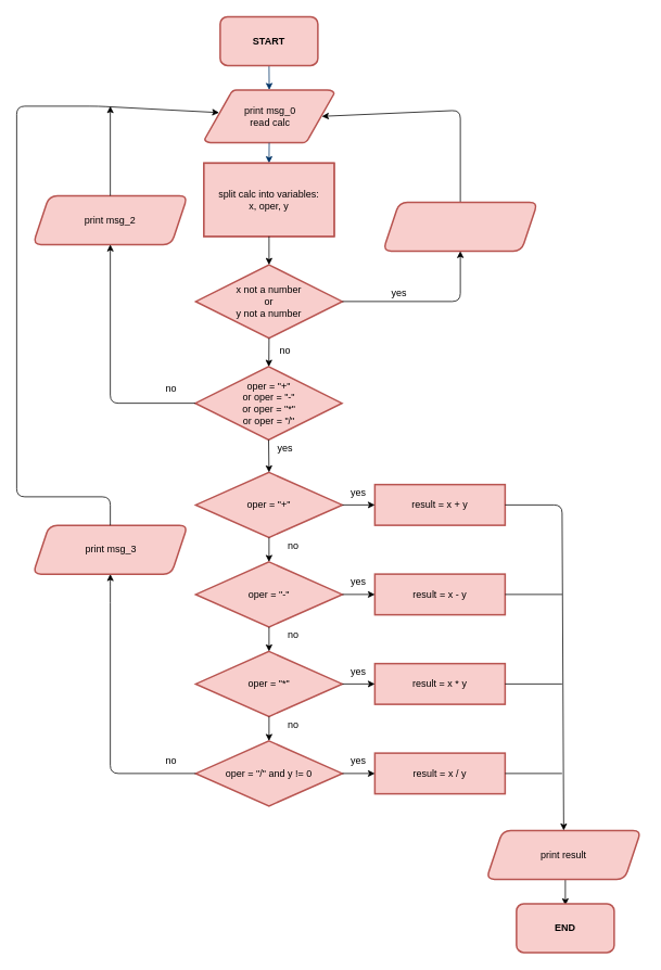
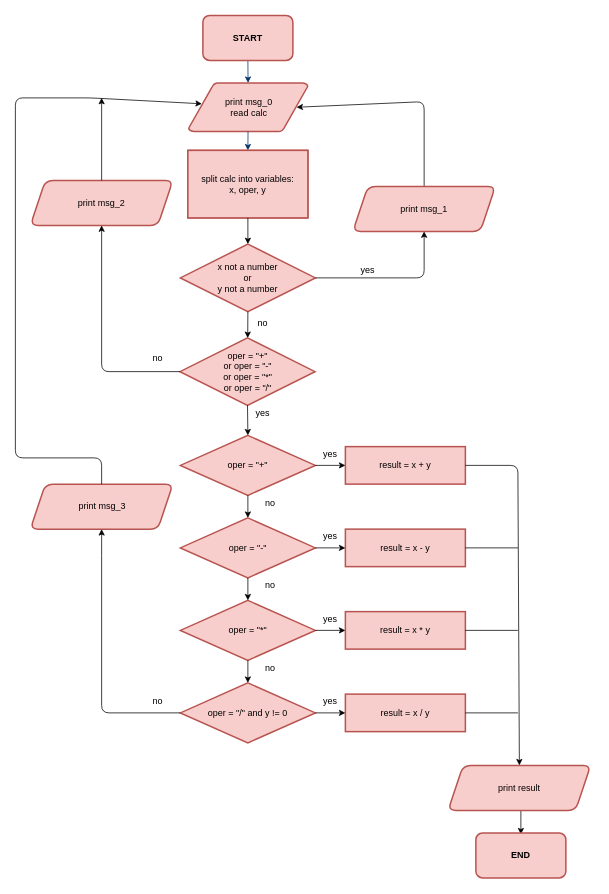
+ <mxCell id="16" value="print msg_1" style="text;html=1;strokeColor=none;fillColor=none;align=center;verticalAlign=middle;whiteSpace=wrap;rounded=0;" parent="14" vertex="1"><mxGeometry x="30" y="20" width="130" height="20" as="geometry" /></mxCell>
